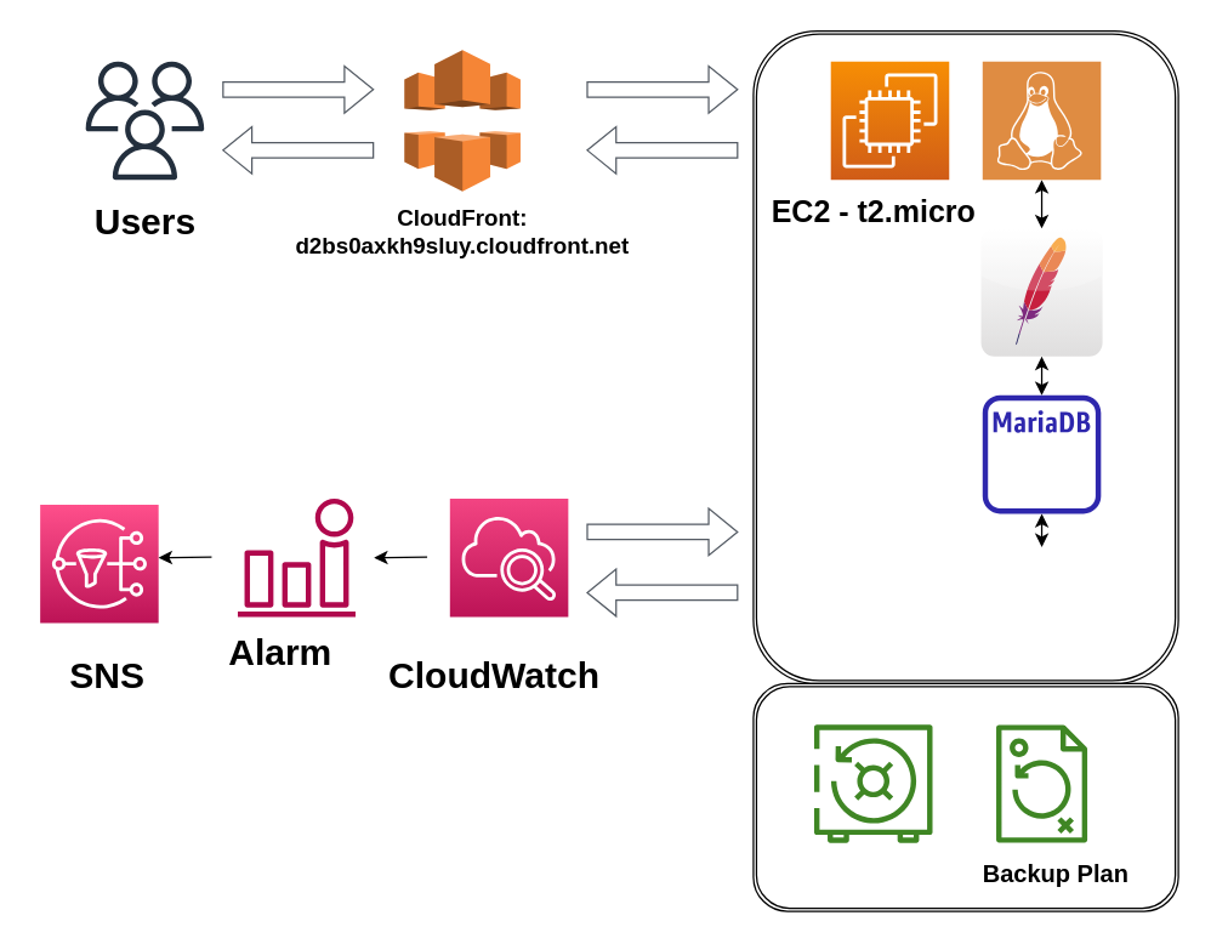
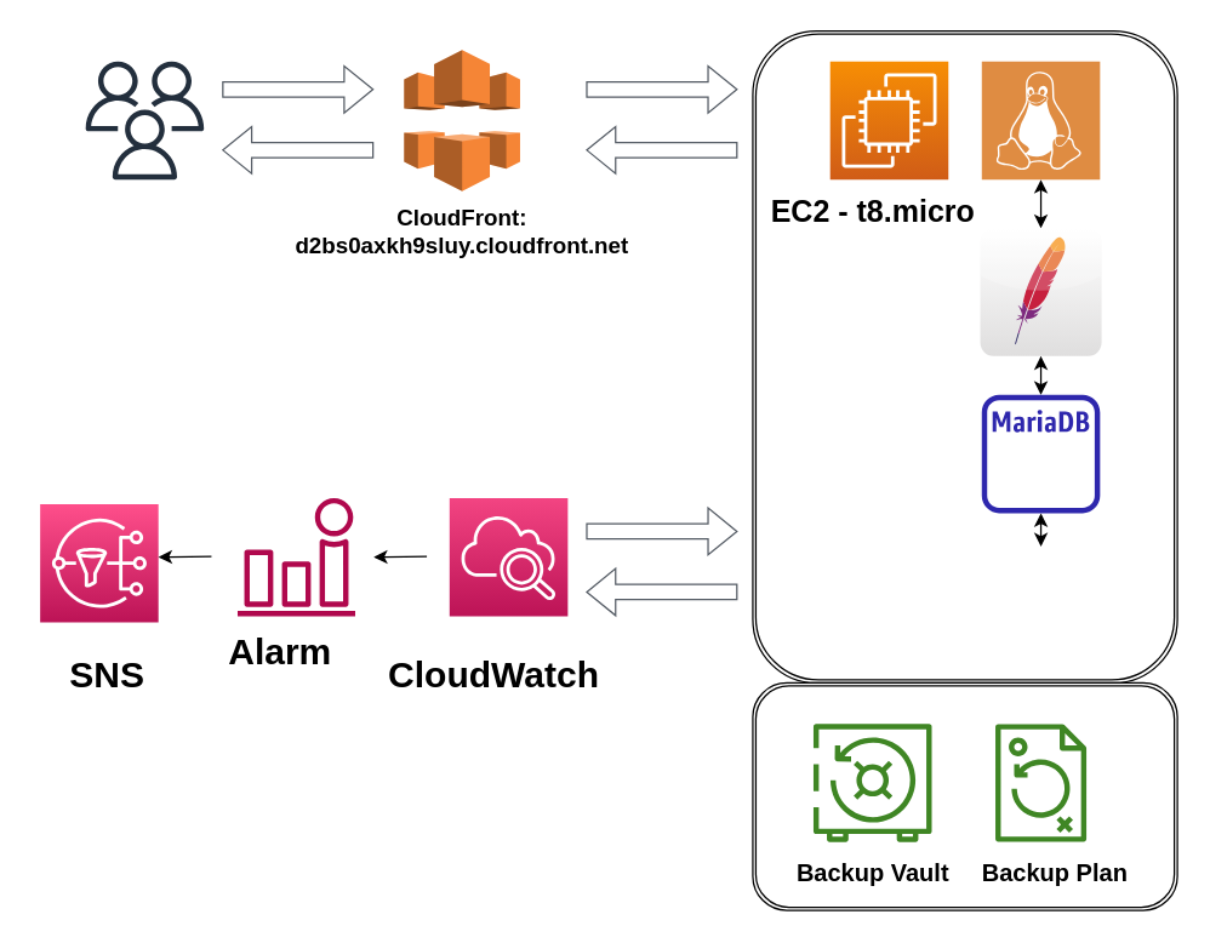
- <mxCell id="19" value="EC2 -&amp;nbsp;t2.micro" style="text;strokeColor=none;fillColor=none;html=1;fontSize=20;fontStyle=1;verticalAlign=middle;align=center;" vertex="1" parent="1"><mxGeometry x="525" y="118" width="100" height="40" as="geometry" /></mxCell>
+ <mxCell id="19" value="EC2 -&amp;nbsp;t8.micro" style="text;strokeColor=none;fillColor=none;html=1;fontSize=20;fontStyle=1;verticalAlign=middle;align=center;" vertex="1" parent="1"><mxGeometry x="525" y="118" width="100" height="40" as="geometry" /></mxCell>
- <mxCell id="20" value="Users" style="text;strokeColor=none;fillColor=none;html=1;fontSize=24;fontStyle=1;verticalAlign=middle;align=center;" vertex="1" parent="1"><mxGeometry x="45" y="125.5" width="100" height="40" as="geometry" /></mxCell>
+ <mxCell id="33" value="Backup Vault" style="text;strokeColor=none;fillColor=none;html=1;fontSize=16;fontStyle=1;verticalAlign=middle;align=center;" vertex="1" parent="1"><mxGeometry x="525" y="555" width="100" height="40" as="geometry" /></mxCell>
